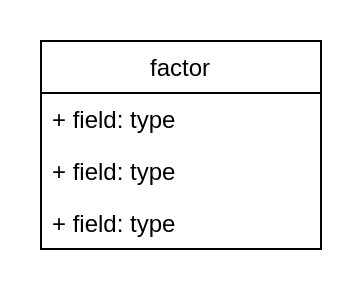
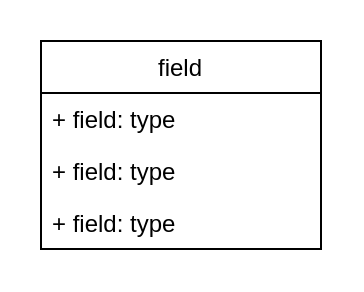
- <mxCell id="2" value="factor" style="swimlane;fontStyle=0;childLayout=stackLayout;horizontal=1;startSize=26;fillColor=none;horizontalStack=0;resizeParent=1;resizeParentMax=0;resizeLast=0;collapsible=1;marginBottom=0;direction=east;" vertex="1" parent="1"><mxGeometry x="20" y="20" width="140" height="104" as="geometry"><mxRectangle x="190" y="130" width="90" height="26" as="alternateBounds" /></mxGeometry></mxCell>
+ <mxCell id="2" value="field" style="swimlane;fontStyle=0;childLayout=stackLayout;horizontal=1;startSize=26;fillColor=none;horizontalStack=0;resizeParent=1;resizeParentMax=0;resizeLast=0;collapsible=1;marginBottom=0;direction=east;" vertex="1" parent="1"><mxGeometry x="20" y="20" width="140" height="104" as="geometry"><mxRectangle x="190" y="130" width="90" height="26" as="alternateBounds" /></mxGeometry></mxCell>
